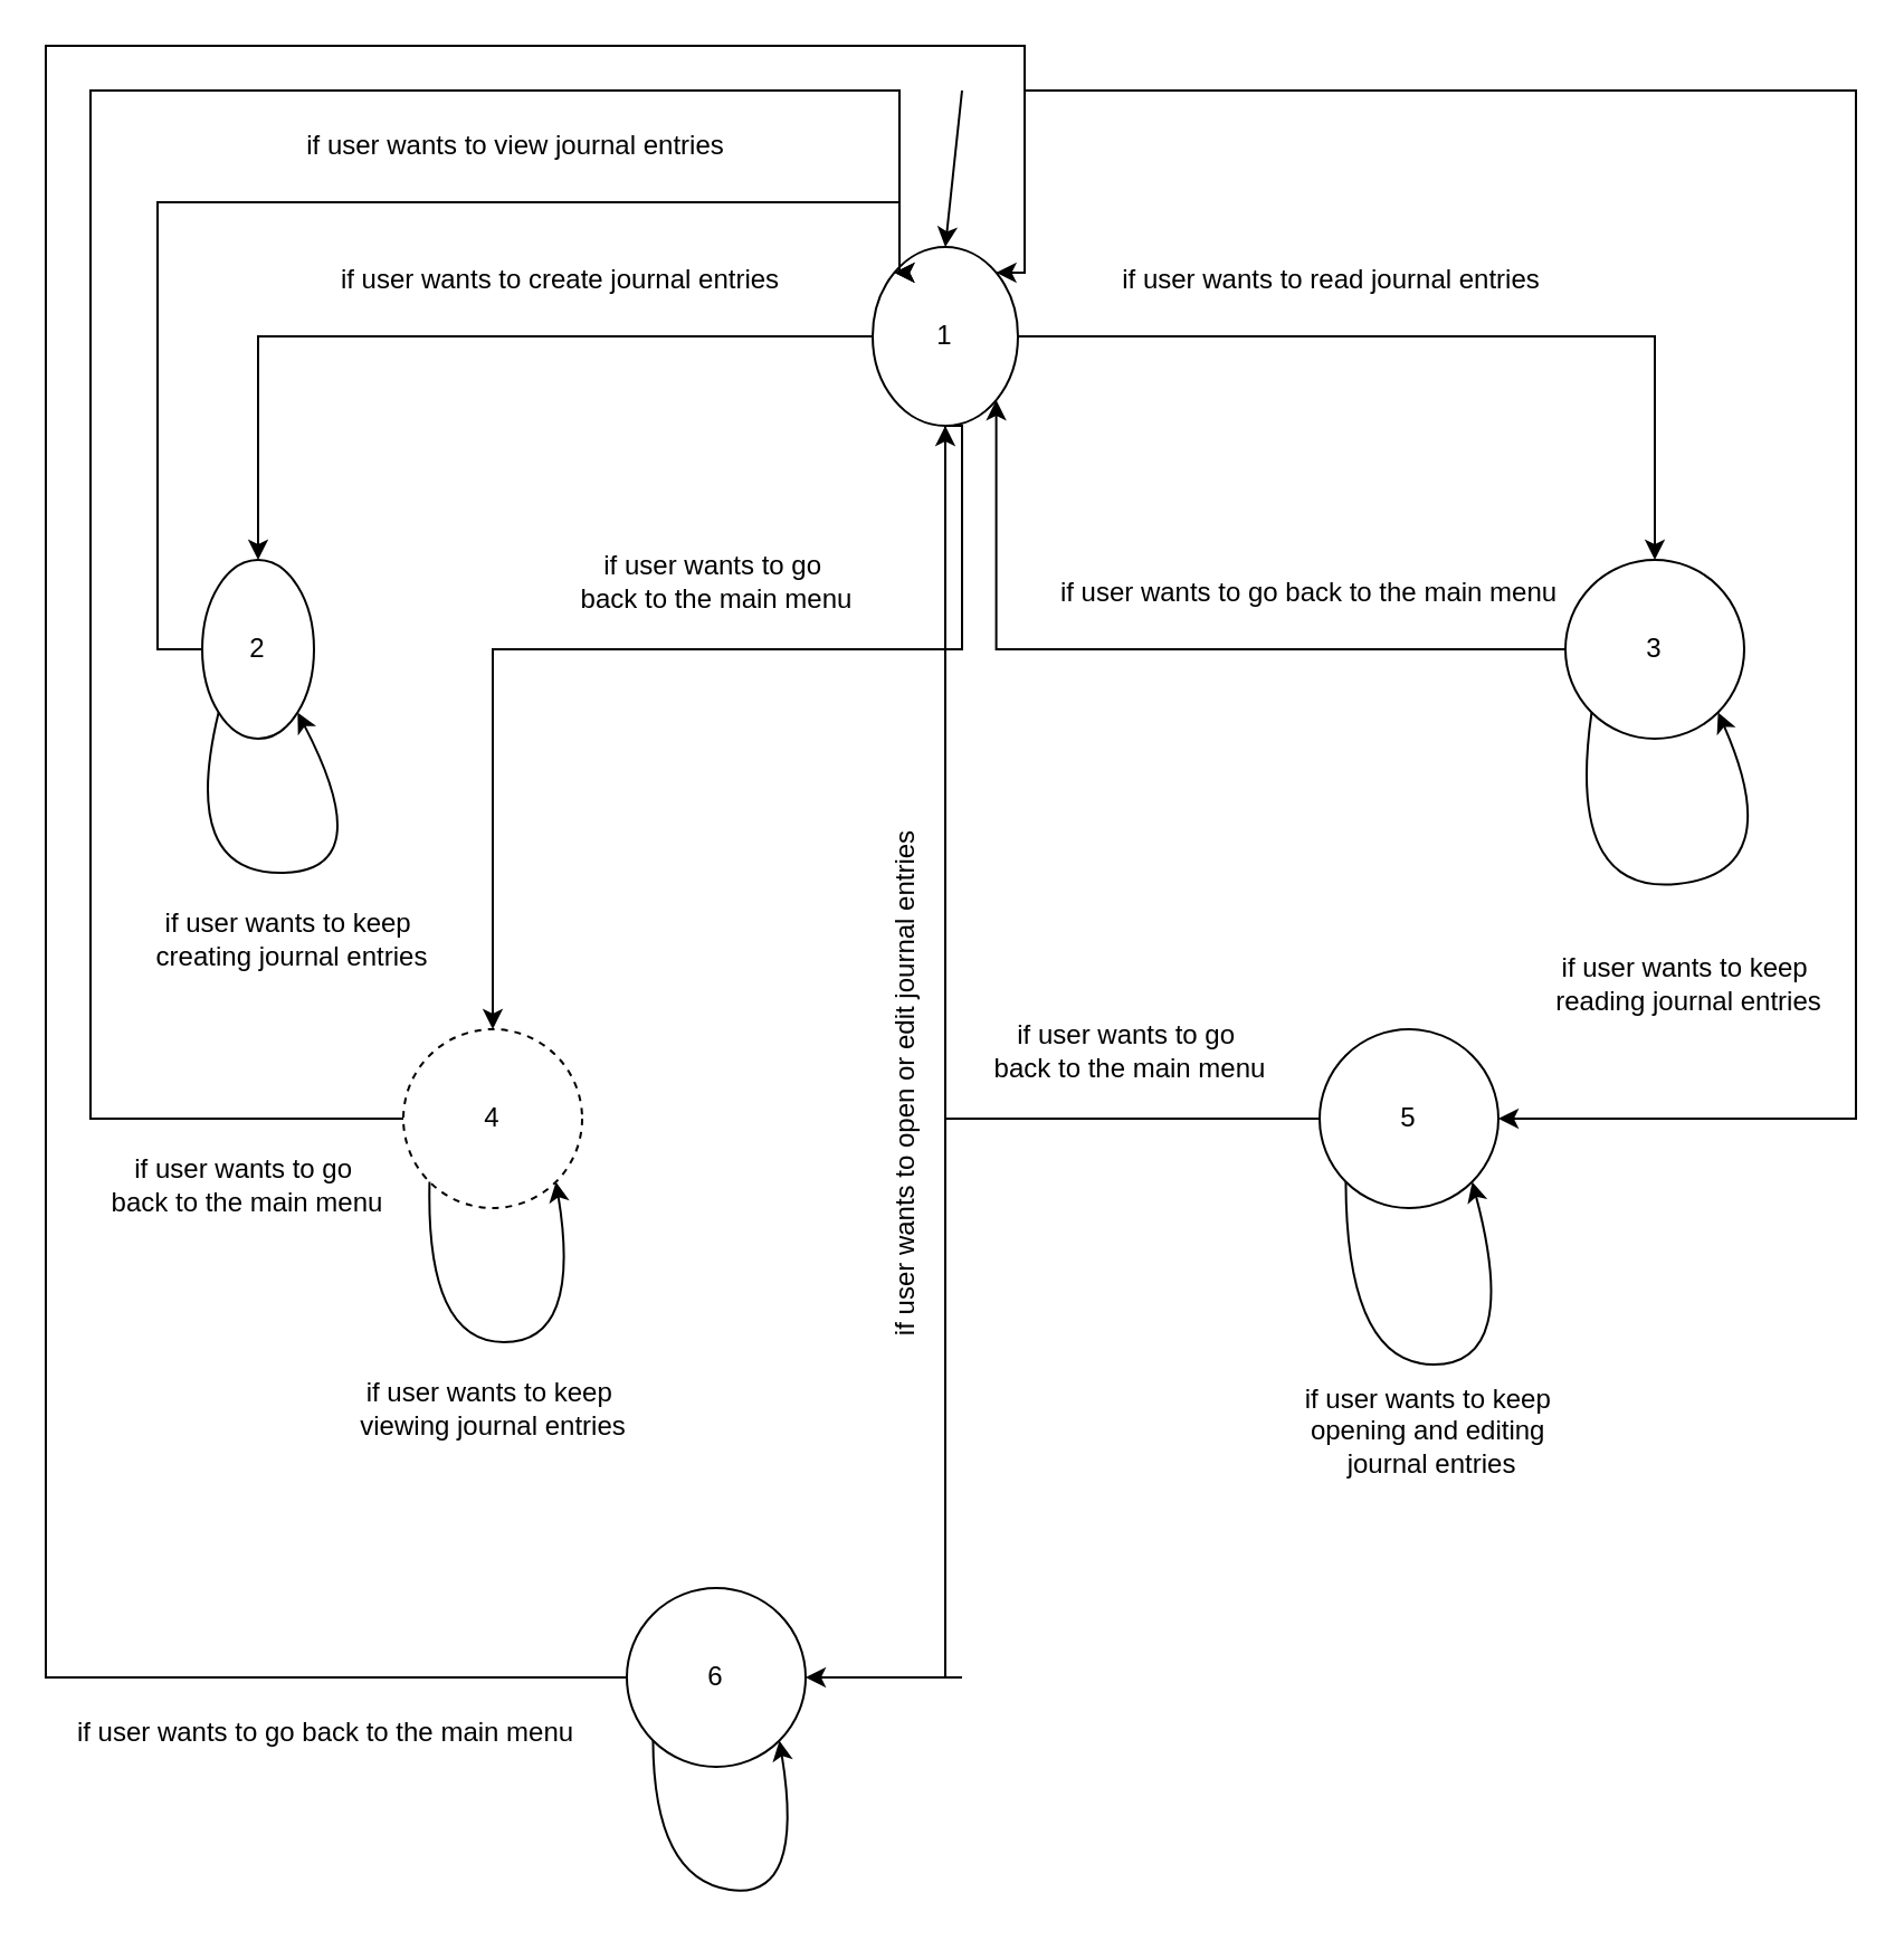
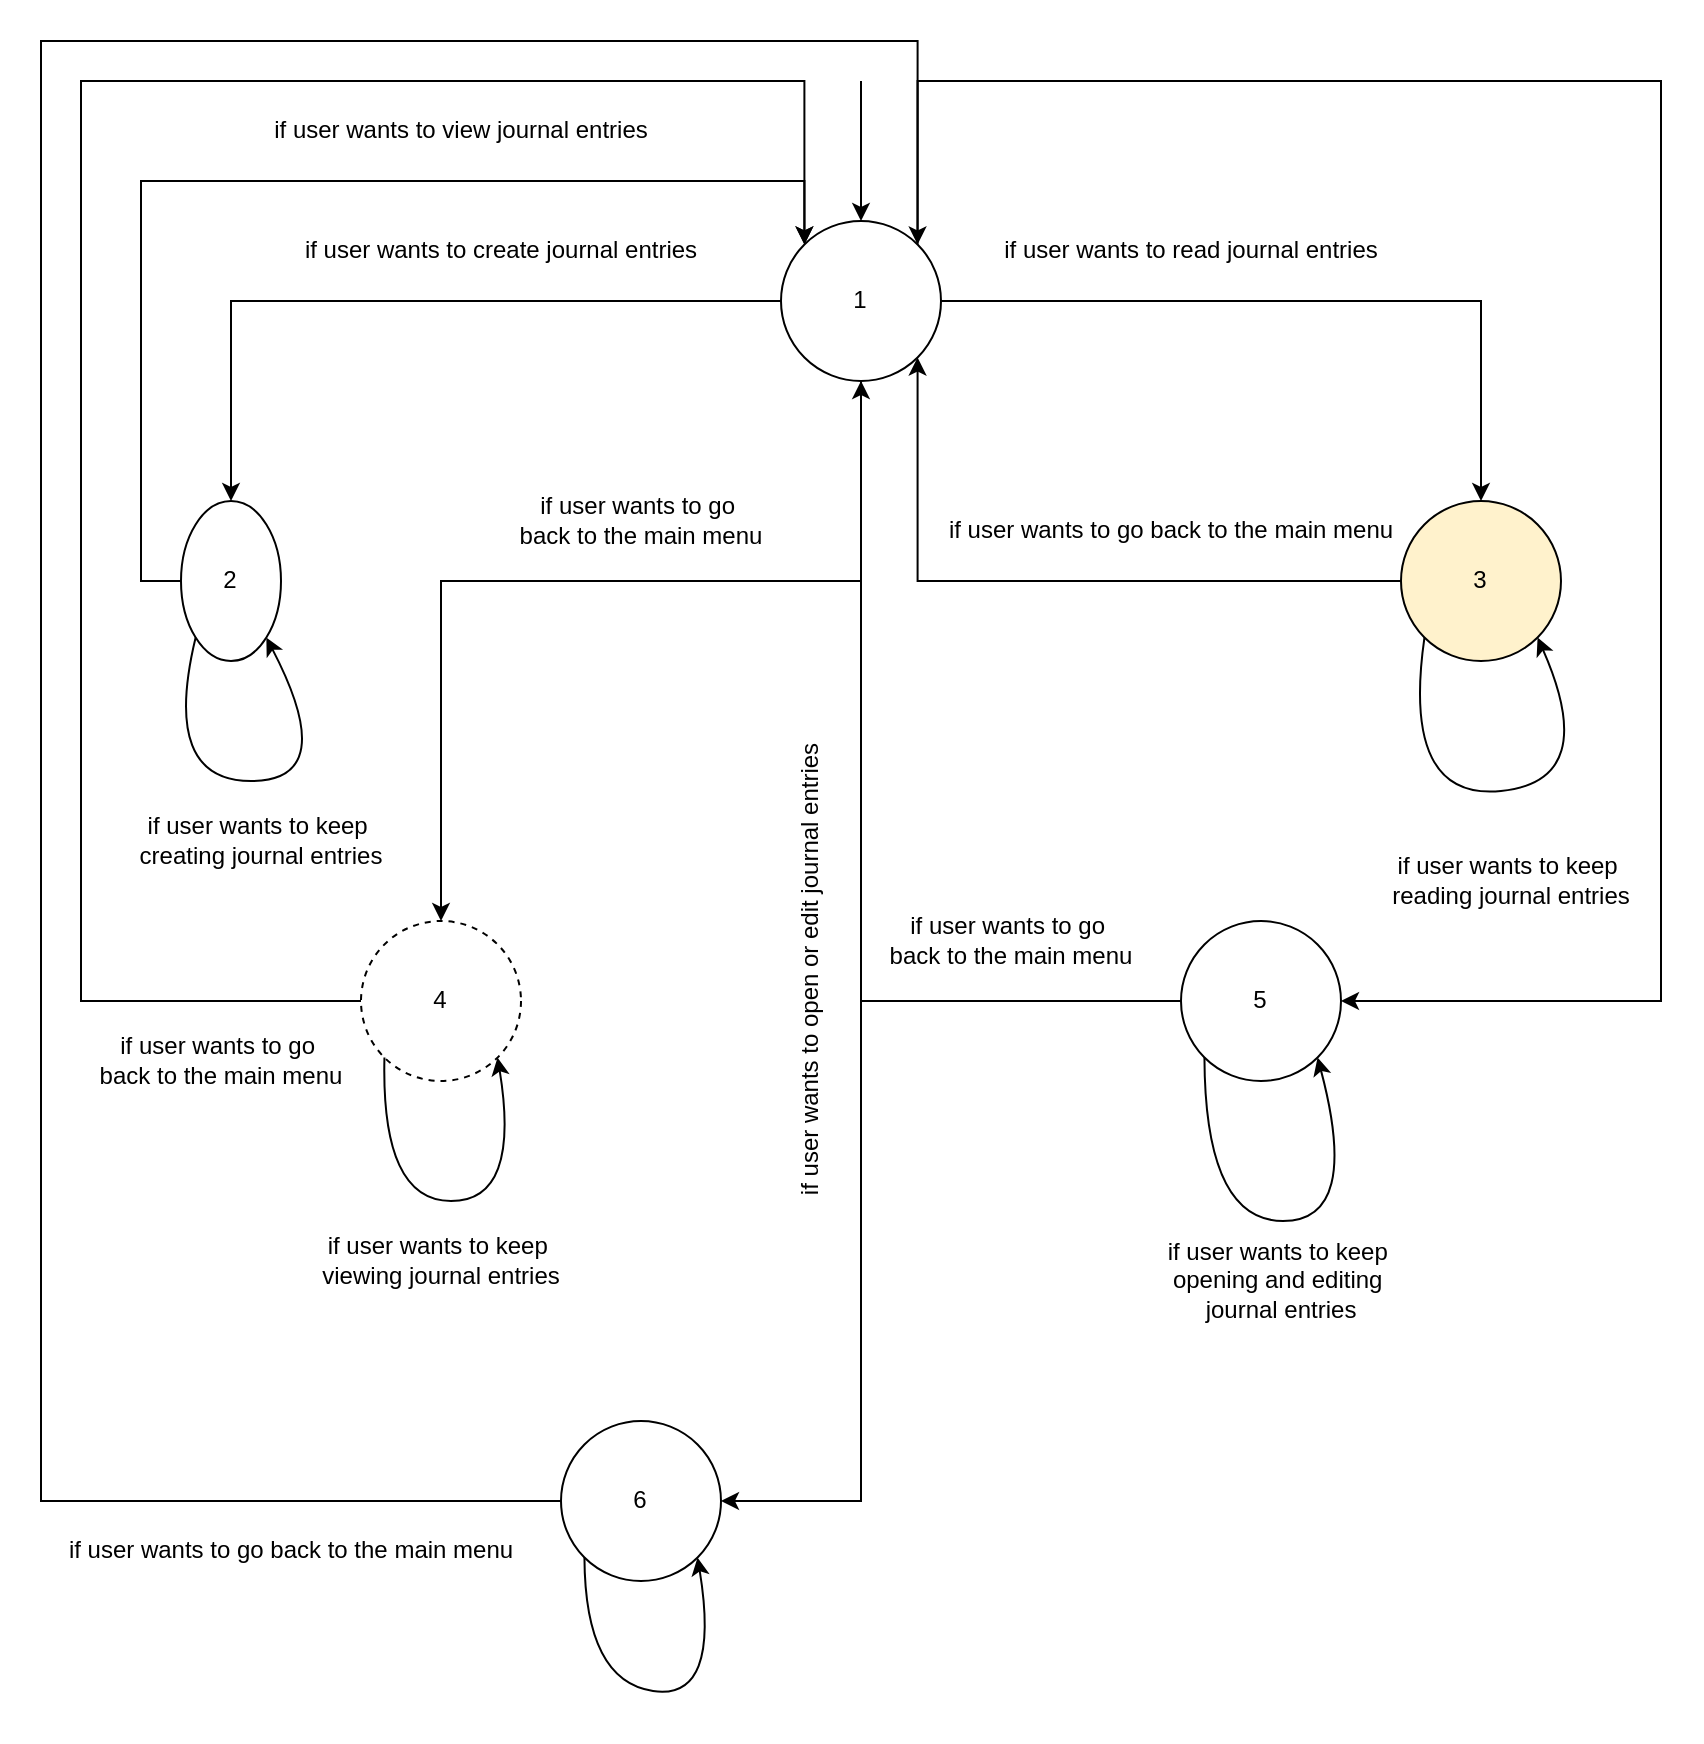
- <mxCell id="7" value="1" style="ellipse;whiteSpace=wrap;html=1;aspect=fixed;" vertex="1" parent="1"><mxGeometry x="390" y="110" width="65" height="80" as="geometry" /></mxCell>
+ <mxCell id="7" value="1" style="ellipse;whiteSpace=wrap;html=1;aspect=fixed;" vertex="1" parent="1"><mxGeometry x="390" y="110" width="80" height="80" as="geometry" /></mxCell>
- <mxCell id="11" value="3" style="ellipse;whiteSpace=wrap;html=1;aspect=fixed;" vertex="1" parent="1"><mxGeometry x="700" y="250" width="80" height="80" as="geometry" /></mxCell>
+ <mxCell id="11" value="3" style="ellipse;whiteSpace=wrap;html=1;aspect=fixed;fillColor=#fff2cc;" vertex="1" parent="1"><mxGeometry x="700" y="250" width="80" height="80" as="geometry" /></mxCell>
